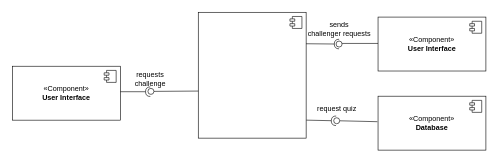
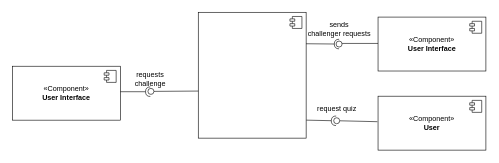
- <mxCell id="6" value="«Component»&lt;br&gt;&lt;b&gt;Database&lt;/b&gt;" style="html=1;dropTarget=0;whiteSpace=wrap;" vertex="1" parent="1"><mxGeometry x="630" y="160" width="180" height="90" as="geometry" /></mxCell>
+ <mxCell id="6" value="«Component»&lt;br&gt;&lt;b&gt;User&lt;/b&gt;" style="html=1;dropTarget=0;whiteSpace=wrap;" vertex="1" parent="1"><mxGeometry x="630" y="160" width="180" height="90" as="geometry" /></mxCell>
